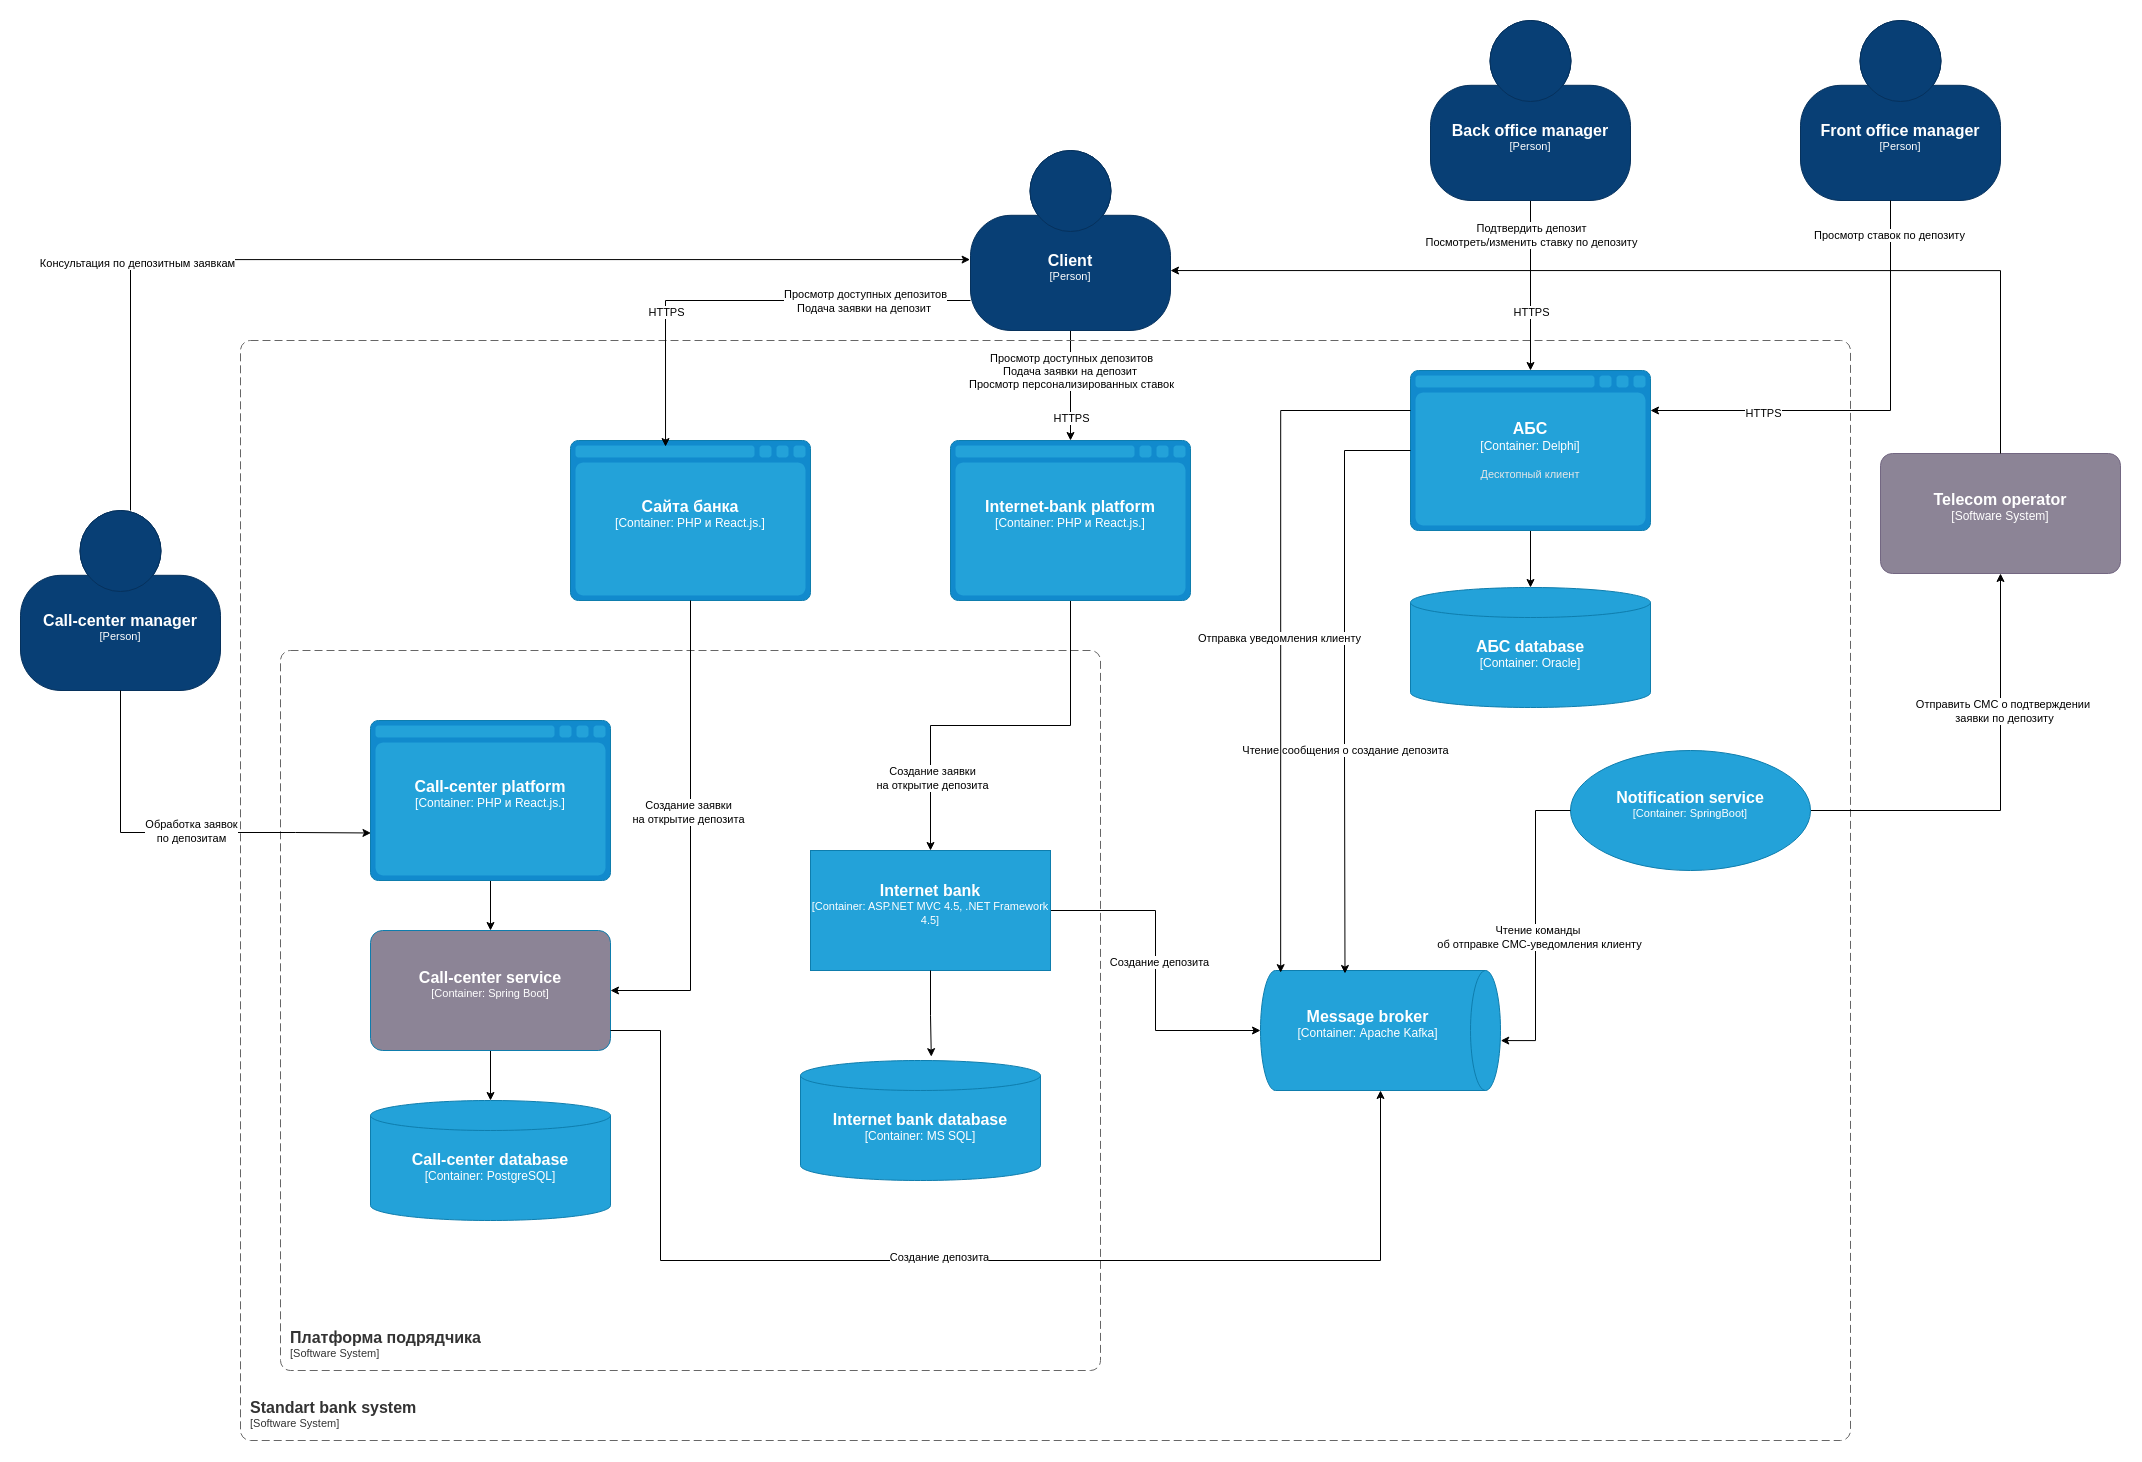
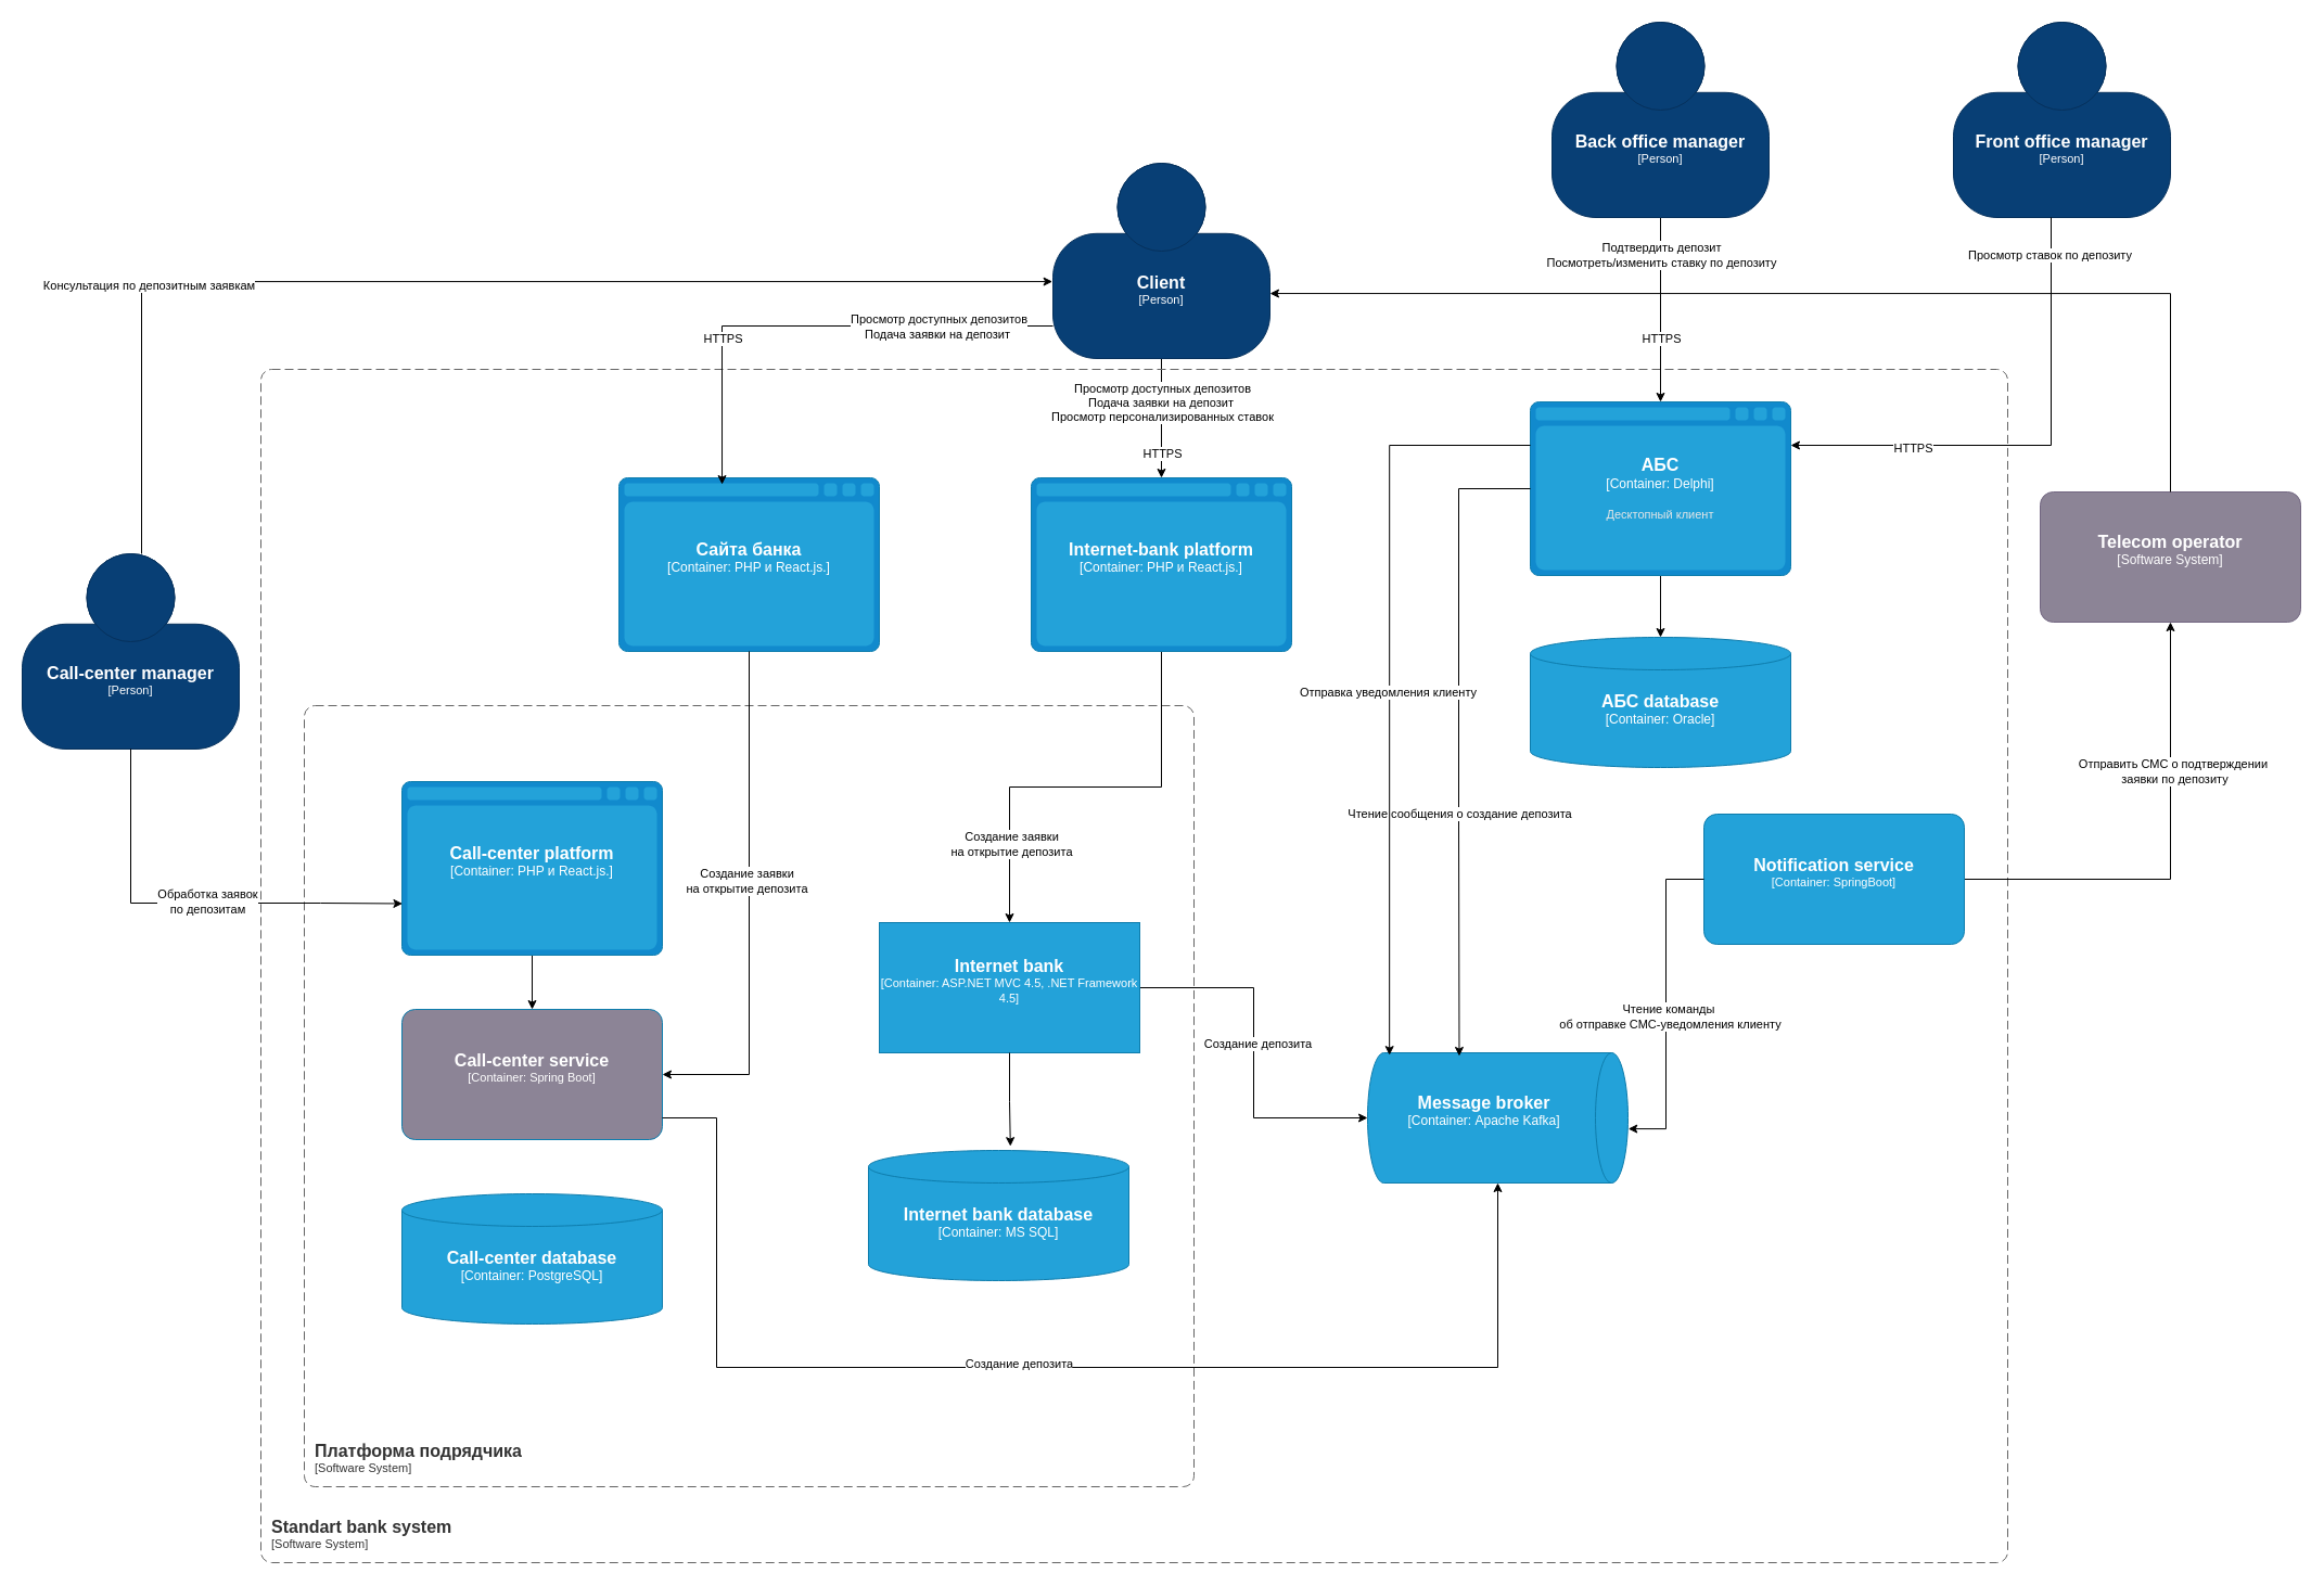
- <mxCell id="20" value="&lt;font style=&quot;font-size: 16px&quot;&gt;&lt;b&gt;Notification service&lt;/b&gt;&lt;/font&gt;&lt;div&gt;[Container: SpringBoot]&lt;/div&gt;&lt;br&gt;&lt;div&gt;&lt;font style=&quot;font-size: 11px&quot;&gt;&lt;font color=&quot;#E6E6E6&quot;&gt;&lt;/font&gt;&lt;/div&gt;" style="ellipse;whiteSpace=wrap;html=1;fontSize=11;labelBackgroundColor=none;fillColor=#23A2D9;fontColor=#ffffff;align=center;arcSize=10;strokeColor=#0E7DAD;metaEdit=1;resizable=0;points=[[0.25,0,0],[0.5,0,0],[0.75,0,0],[1,0.25,0],[1,0.5,0],[1,0.75,0],[0.75,1,0],[0.5,1,0],[0.25,1,0],[0,0.75,0],[0,0.5,0],[0,0.25,0]];" vertex="1" parent="1"><mxGeometry x="1570" y="750" width="240" height="120" as="geometry" /></mxCell>
+ <mxCell id="20" value="&lt;font style=&quot;font-size: 16px&quot;&gt;&lt;b&gt;Notification service&lt;/b&gt;&lt;/font&gt;&lt;div&gt;[Container: SpringBoot]&lt;/div&gt;&lt;br&gt;&lt;div&gt;&lt;font style=&quot;font-size: 11px&quot;&gt;&lt;font color=&quot;#E6E6E6&quot;&gt;&lt;/font&gt;&lt;/div&gt;" style="rounded=1;whiteSpace=wrap;html=1;fontSize=11;labelBackgroundColor=none;fillColor=#23A2D9;fontColor=#ffffff;align=center;arcSize=10;strokeColor=#0E7DAD;metaEdit=1;resizable=0;points=[[0.25,0,0],[0.5,0,0],[0.75,0,0],[1,0.25,0],[1,0.5,0],[1,0.75,0],[0.75,1,0],[0.5,1,0],[0.25,1,0],[0,0.75,0],[0,0.5,0],[0,0.25,0]];" vertex="1" parent="1"><mxGeometry x="1570" y="750" width="240" height="120" as="geometry" /></mxCell>
- <mxCell id="29" style="edgeStyle=orthogonalEdgeStyle;rounded=0;orthogonalLoop=1;jettySize=auto;html=1;" edge="1" parent="1" source="30" target="31"><mxGeometry relative="1" as="geometry" /></mxCell>
